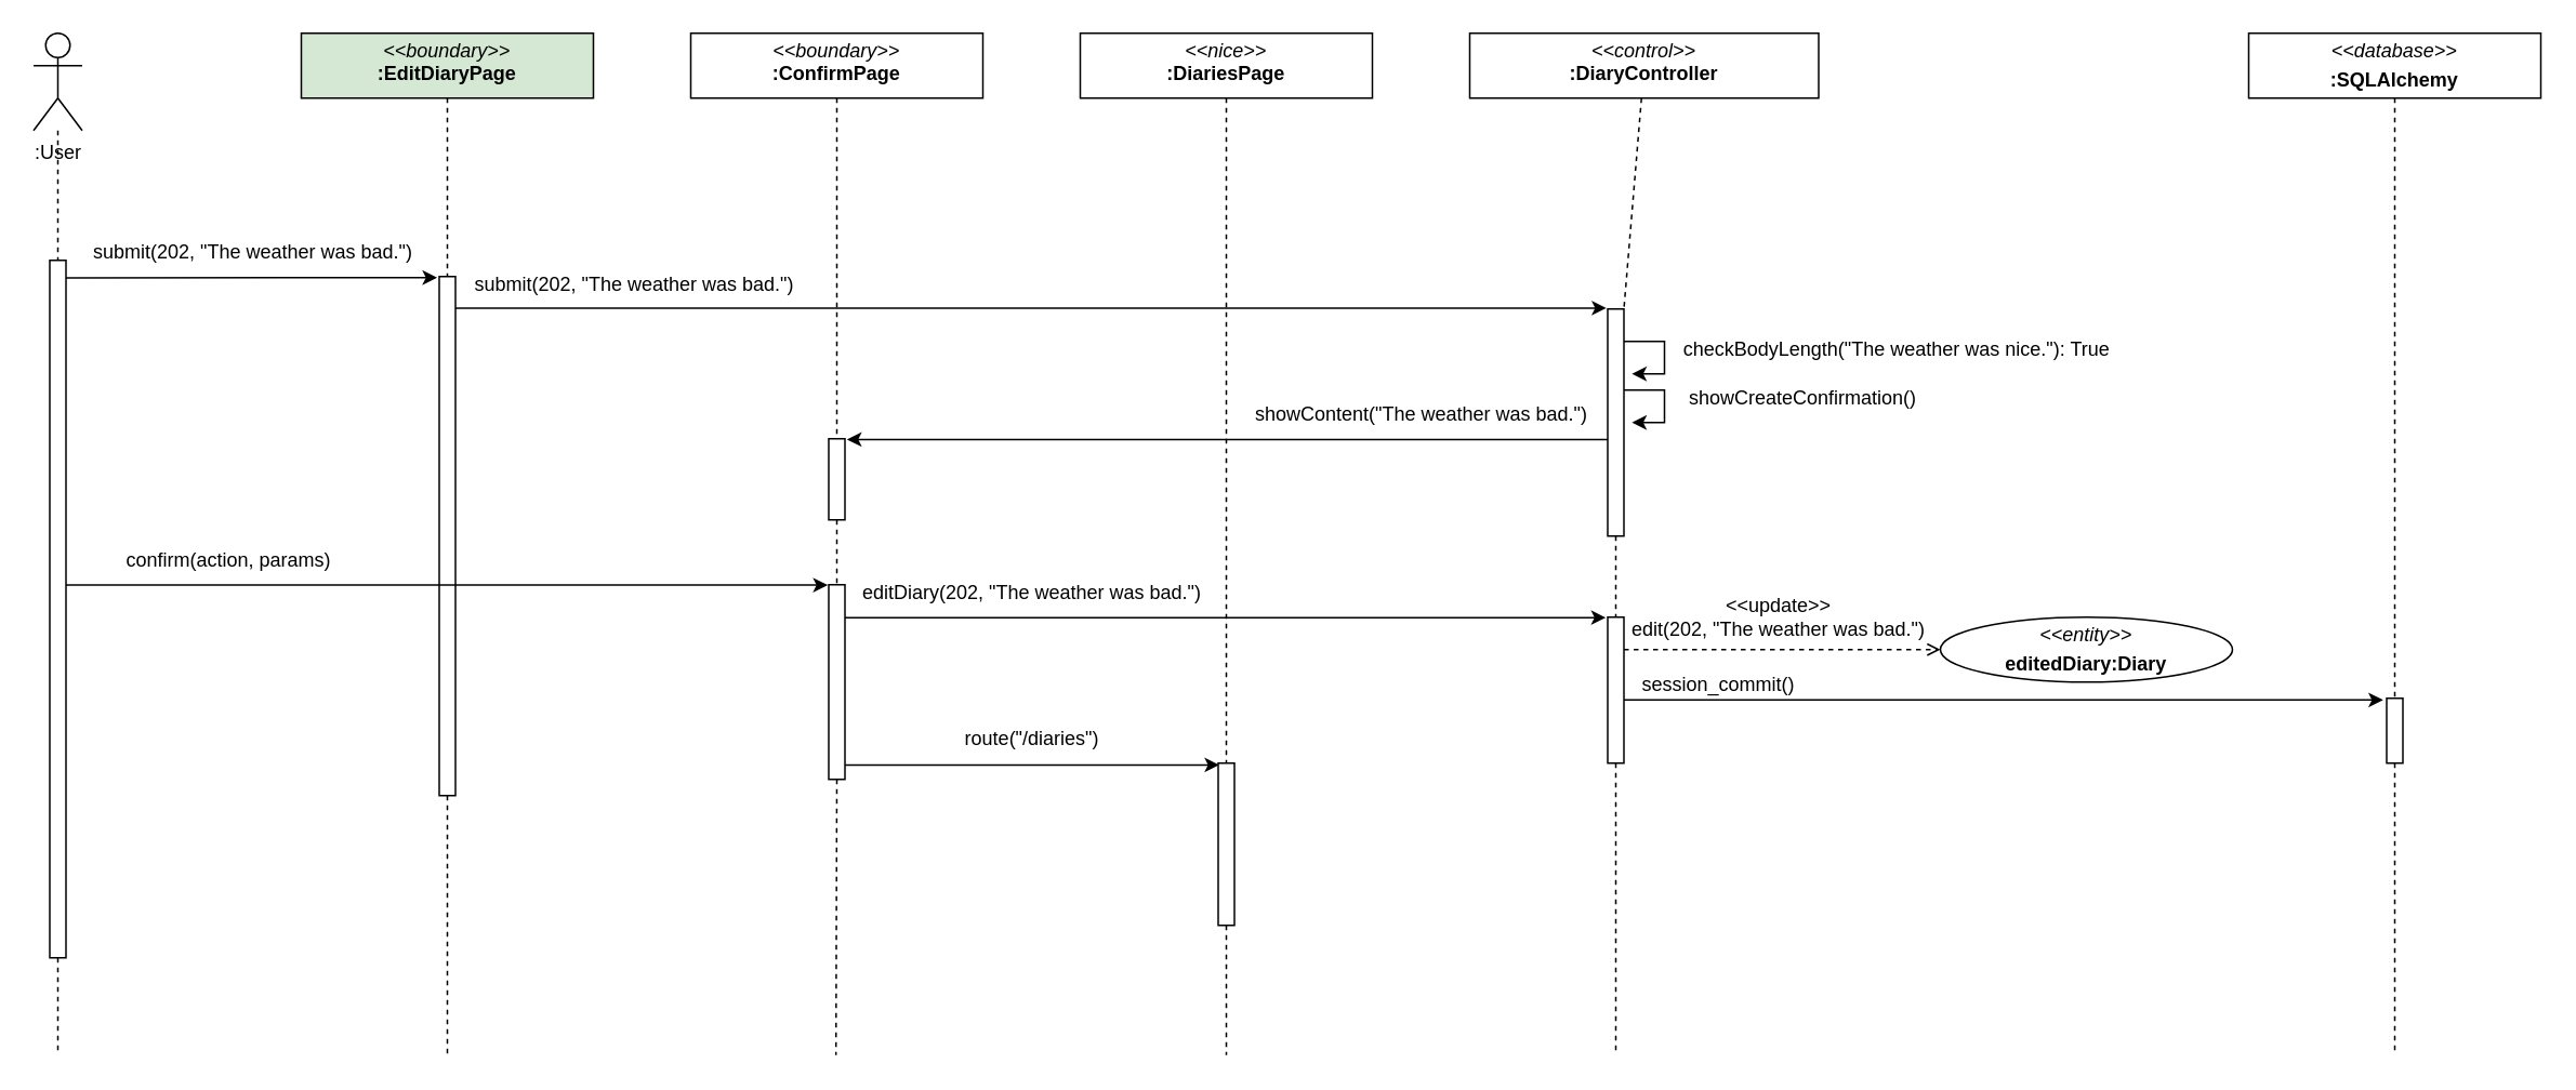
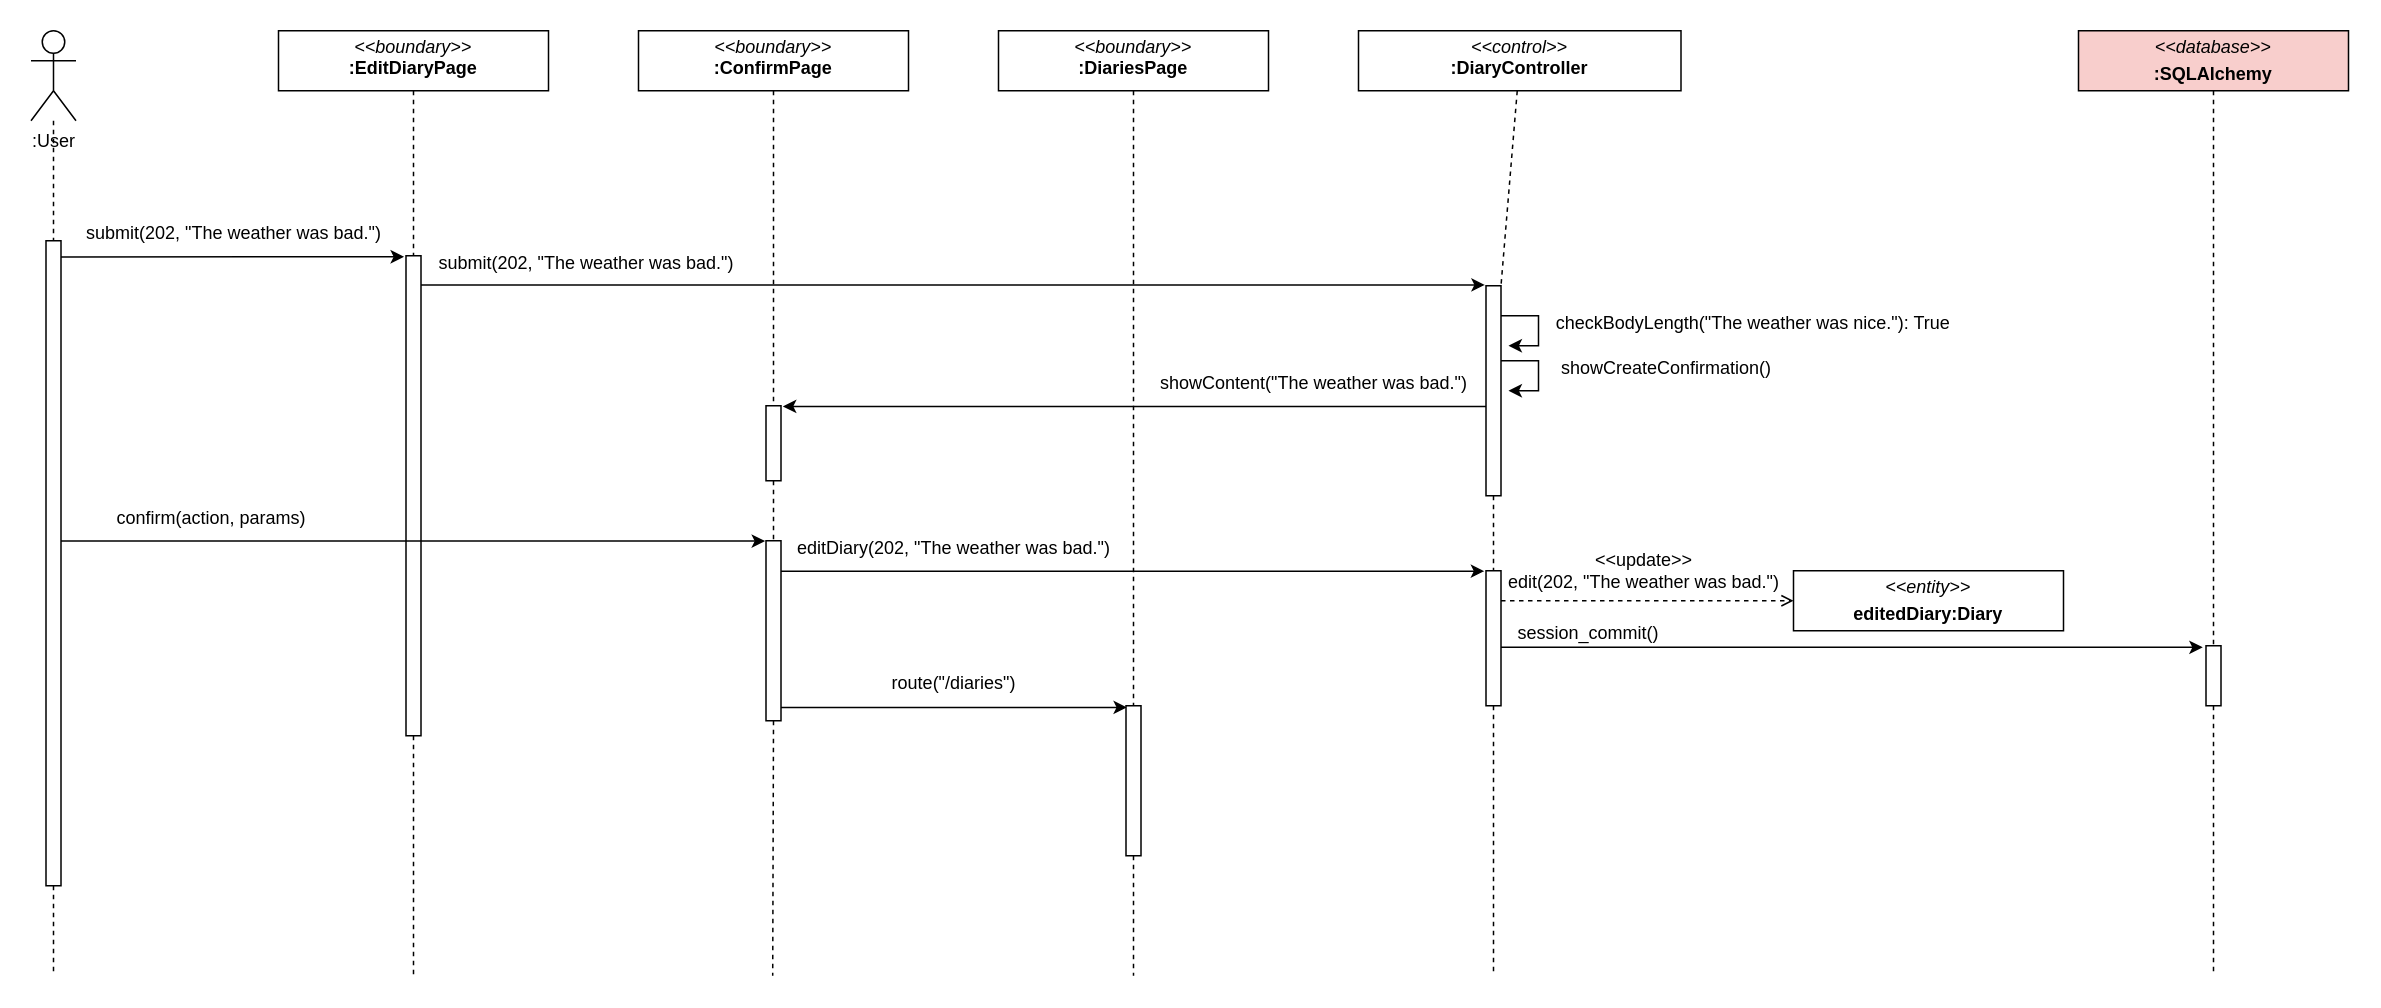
- <mxCell id="12" value="&lt;p style=&quot;margin:0px;margin-top:4px;text-align:center;&quot;&gt;&lt;i&gt;&amp;lt;&amp;lt;nice&amp;gt;&amp;gt;&lt;/i&gt;&lt;br&gt;&lt;b&gt;:DiariesPage&lt;/b&gt;&lt;/p&gt;" style="verticalAlign=top;align=left;overflow=fill;fontSize=12;fontFamily=Helvetica;html=1;" parent="1" vertex="1"><mxGeometry x="665" y="20" width="180" height="40" as="geometry" /></mxCell>
+ <mxCell id="12" value="&lt;p style=&quot;margin:0px;margin-top:4px;text-align:center;&quot;&gt;&lt;i&gt;&amp;lt;&amp;lt;boundary&amp;gt;&amp;gt;&lt;/i&gt;&lt;br&gt;&lt;b&gt;:DiariesPage&lt;/b&gt;&lt;/p&gt;" style="verticalAlign=top;align=left;overflow=fill;fontSize=12;fontFamily=Helvetica;html=1;" parent="1" vertex="1"><mxGeometry x="665" y="20" width="180" height="40" as="geometry" /></mxCell>
- <mxCell id="3" value="&lt;p style=&quot;margin:0px;margin-top:4px;text-align:center;&quot;&gt;&lt;i&gt;&amp;lt;&amp;lt;boundary&amp;gt;&amp;gt;&lt;/i&gt;&lt;br&gt;&lt;b&gt;:Edit&lt;/b&gt;&lt;b style=&quot;background-color: initial;&quot;&gt;DiaryPage&lt;/b&gt;&lt;/p&gt;" style="verticalAlign=top;align=left;overflow=fill;fontSize=12;fontFamily=Helvetica;html=1;fillColor=#d5e8d4;" parent="1" vertex="1"><mxGeometry x="185" y="20" width="180" height="40" as="geometry" /></mxCell>
+ <mxCell id="3" value="&lt;p style=&quot;margin:0px;margin-top:4px;text-align:center;&quot;&gt;&lt;i&gt;&amp;lt;&amp;lt;boundary&amp;gt;&amp;gt;&lt;/i&gt;&lt;br&gt;&lt;b&gt;:Edit&lt;/b&gt;&lt;b style=&quot;background-color: initial;&quot;&gt;DiaryPage&lt;/b&gt;&lt;/p&gt;" style="verticalAlign=top;align=left;overflow=fill;fontSize=12;fontFamily=Helvetica;html=1;" parent="1" vertex="1"><mxGeometry x="185" y="20" width="180" height="40" as="geometry" /></mxCell>
- <mxCell id="9" value="&lt;p style=&quot;margin:0px;margin-top:4px;text-align:center;&quot;&gt;&lt;i&gt;&amp;lt;&amp;lt;database&lt;/i&gt;&lt;i style=&quot;background-color: initial;&quot;&gt;&amp;gt;&amp;gt;&lt;/i&gt;&lt;/p&gt;&lt;p style=&quot;margin:0px;margin-top:4px;text-align:center;&quot;&gt;&lt;b&gt;:SQLAlchemy&lt;/b&gt;&lt;/p&gt;" style="verticalAlign=top;align=left;overflow=fill;fontSize=12;fontFamily=Helvetica;html=1;" parent="1" vertex="1"><mxGeometry x="1385" y="20" width="180" height="40" as="geometry" /></mxCell>
+ <mxCell id="9" value="&lt;p style=&quot;margin:0px;margin-top:4px;text-align:center;&quot;&gt;&lt;i&gt;&amp;lt;&amp;lt;database&lt;/i&gt;&lt;i style=&quot;background-color: initial;&quot;&gt;&amp;gt;&amp;gt;&lt;/i&gt;&lt;/p&gt;&lt;p style=&quot;margin:0px;margin-top:4px;text-align:center;&quot;&gt;&lt;b&gt;:SQLAlchemy&lt;/b&gt;&lt;/p&gt;" style="verticalAlign=top;align=left;overflow=fill;fontSize=12;fontFamily=Helvetica;html=1;fillColor=#f8cecc;" parent="1" vertex="1"><mxGeometry x="1385" y="20" width="180" height="40" as="geometry" /></mxCell>
- <mxCell id="10" value="&lt;p style=&quot;margin:0px;margin-top:4px;text-align:center;&quot;&gt;&lt;i&gt;&amp;lt;&amp;lt;entity&lt;/i&gt;&lt;i style=&quot;background-color: initial;&quot;&gt;&amp;gt;&amp;gt;&lt;/i&gt;&lt;/p&gt;&lt;p style=&quot;margin:0px;margin-top:4px;text-align:center;&quot;&gt;&lt;b&gt;editedDiary:Diary&lt;/b&gt;&lt;/p&gt;" style="ellipse;verticalAlign=top;align=left;overflow=fill;fontSize=12;fontFamily=Helvetica;html=1;" parent="1" vertex="1"><mxGeometry x="1195" y="380" width="180" height="40" as="geometry" /></mxCell>
+ <mxCell id="10" value="&lt;p style=&quot;margin:0px;margin-top:4px;text-align:center;&quot;&gt;&lt;i&gt;&amp;lt;&amp;lt;entity&lt;/i&gt;&lt;i style=&quot;background-color: initial;&quot;&gt;&amp;gt;&amp;gt;&lt;/i&gt;&lt;/p&gt;&lt;p style=&quot;margin:0px;margin-top:4px;text-align:center;&quot;&gt;&lt;b&gt;editedDiary:Diary&lt;/b&gt;&lt;/p&gt;" style="verticalAlign=top;align=left;overflow=fill;fontSize=12;fontFamily=Helvetica;html=1;" parent="1" vertex="1"><mxGeometry x="1195" y="380" width="180" height="40" as="geometry" /></mxCell>
